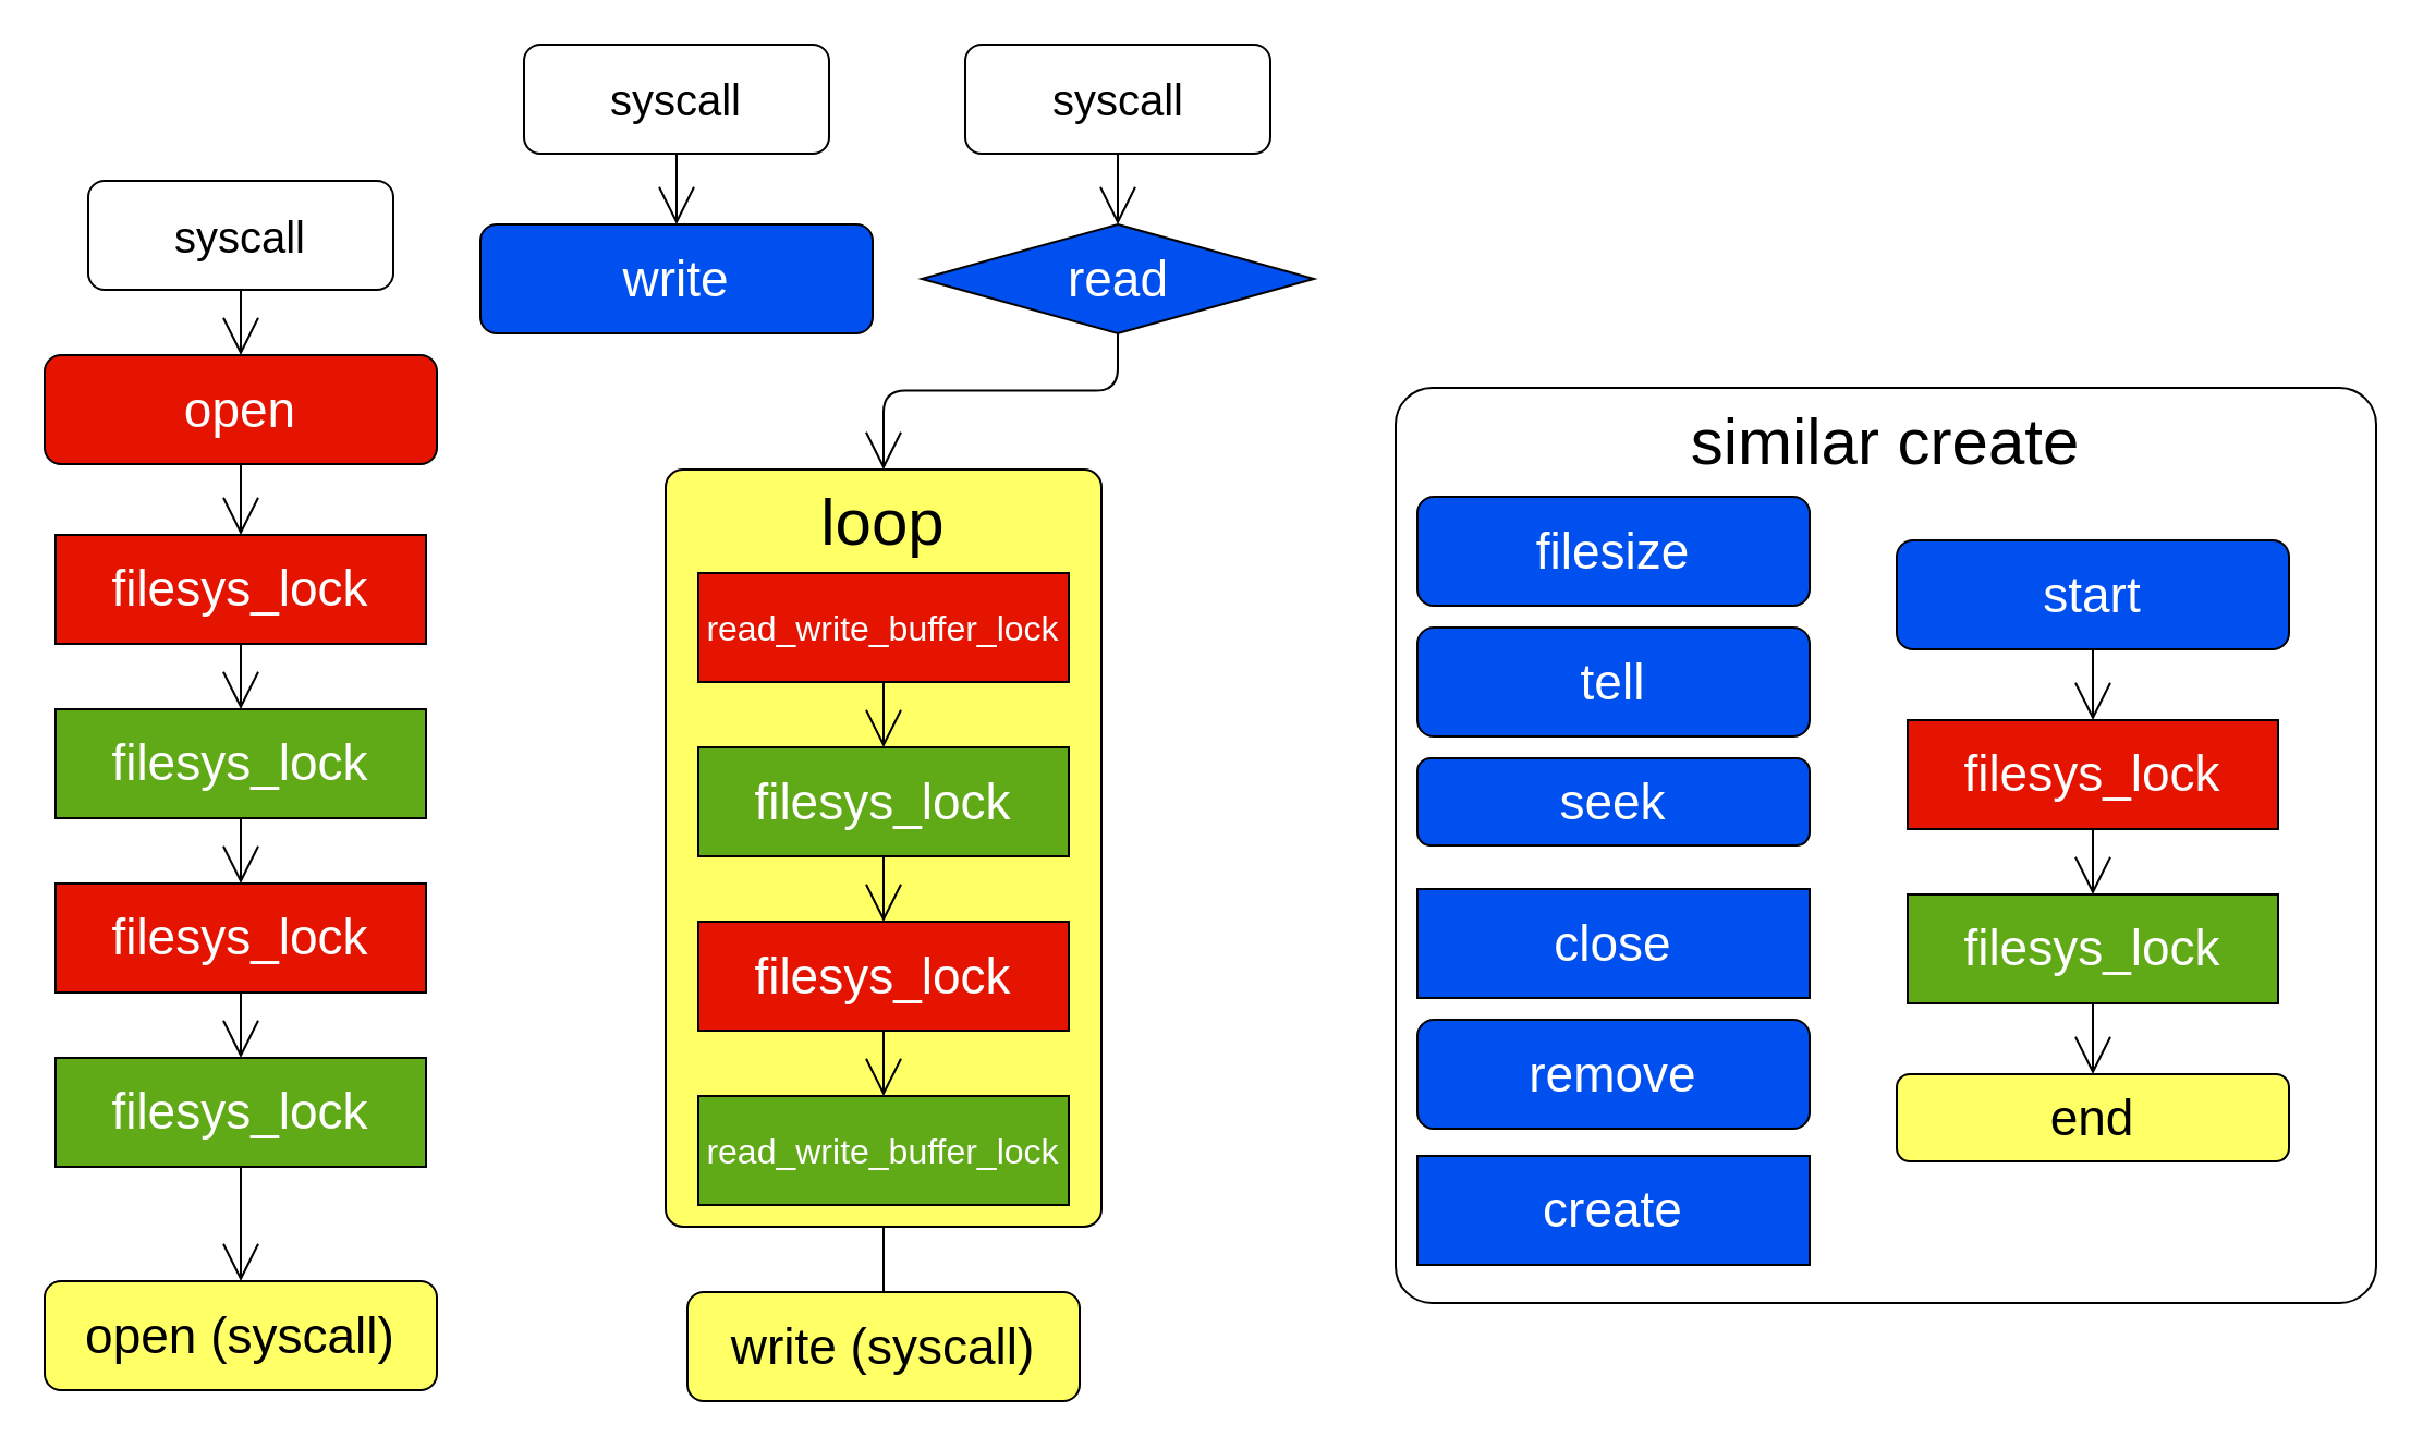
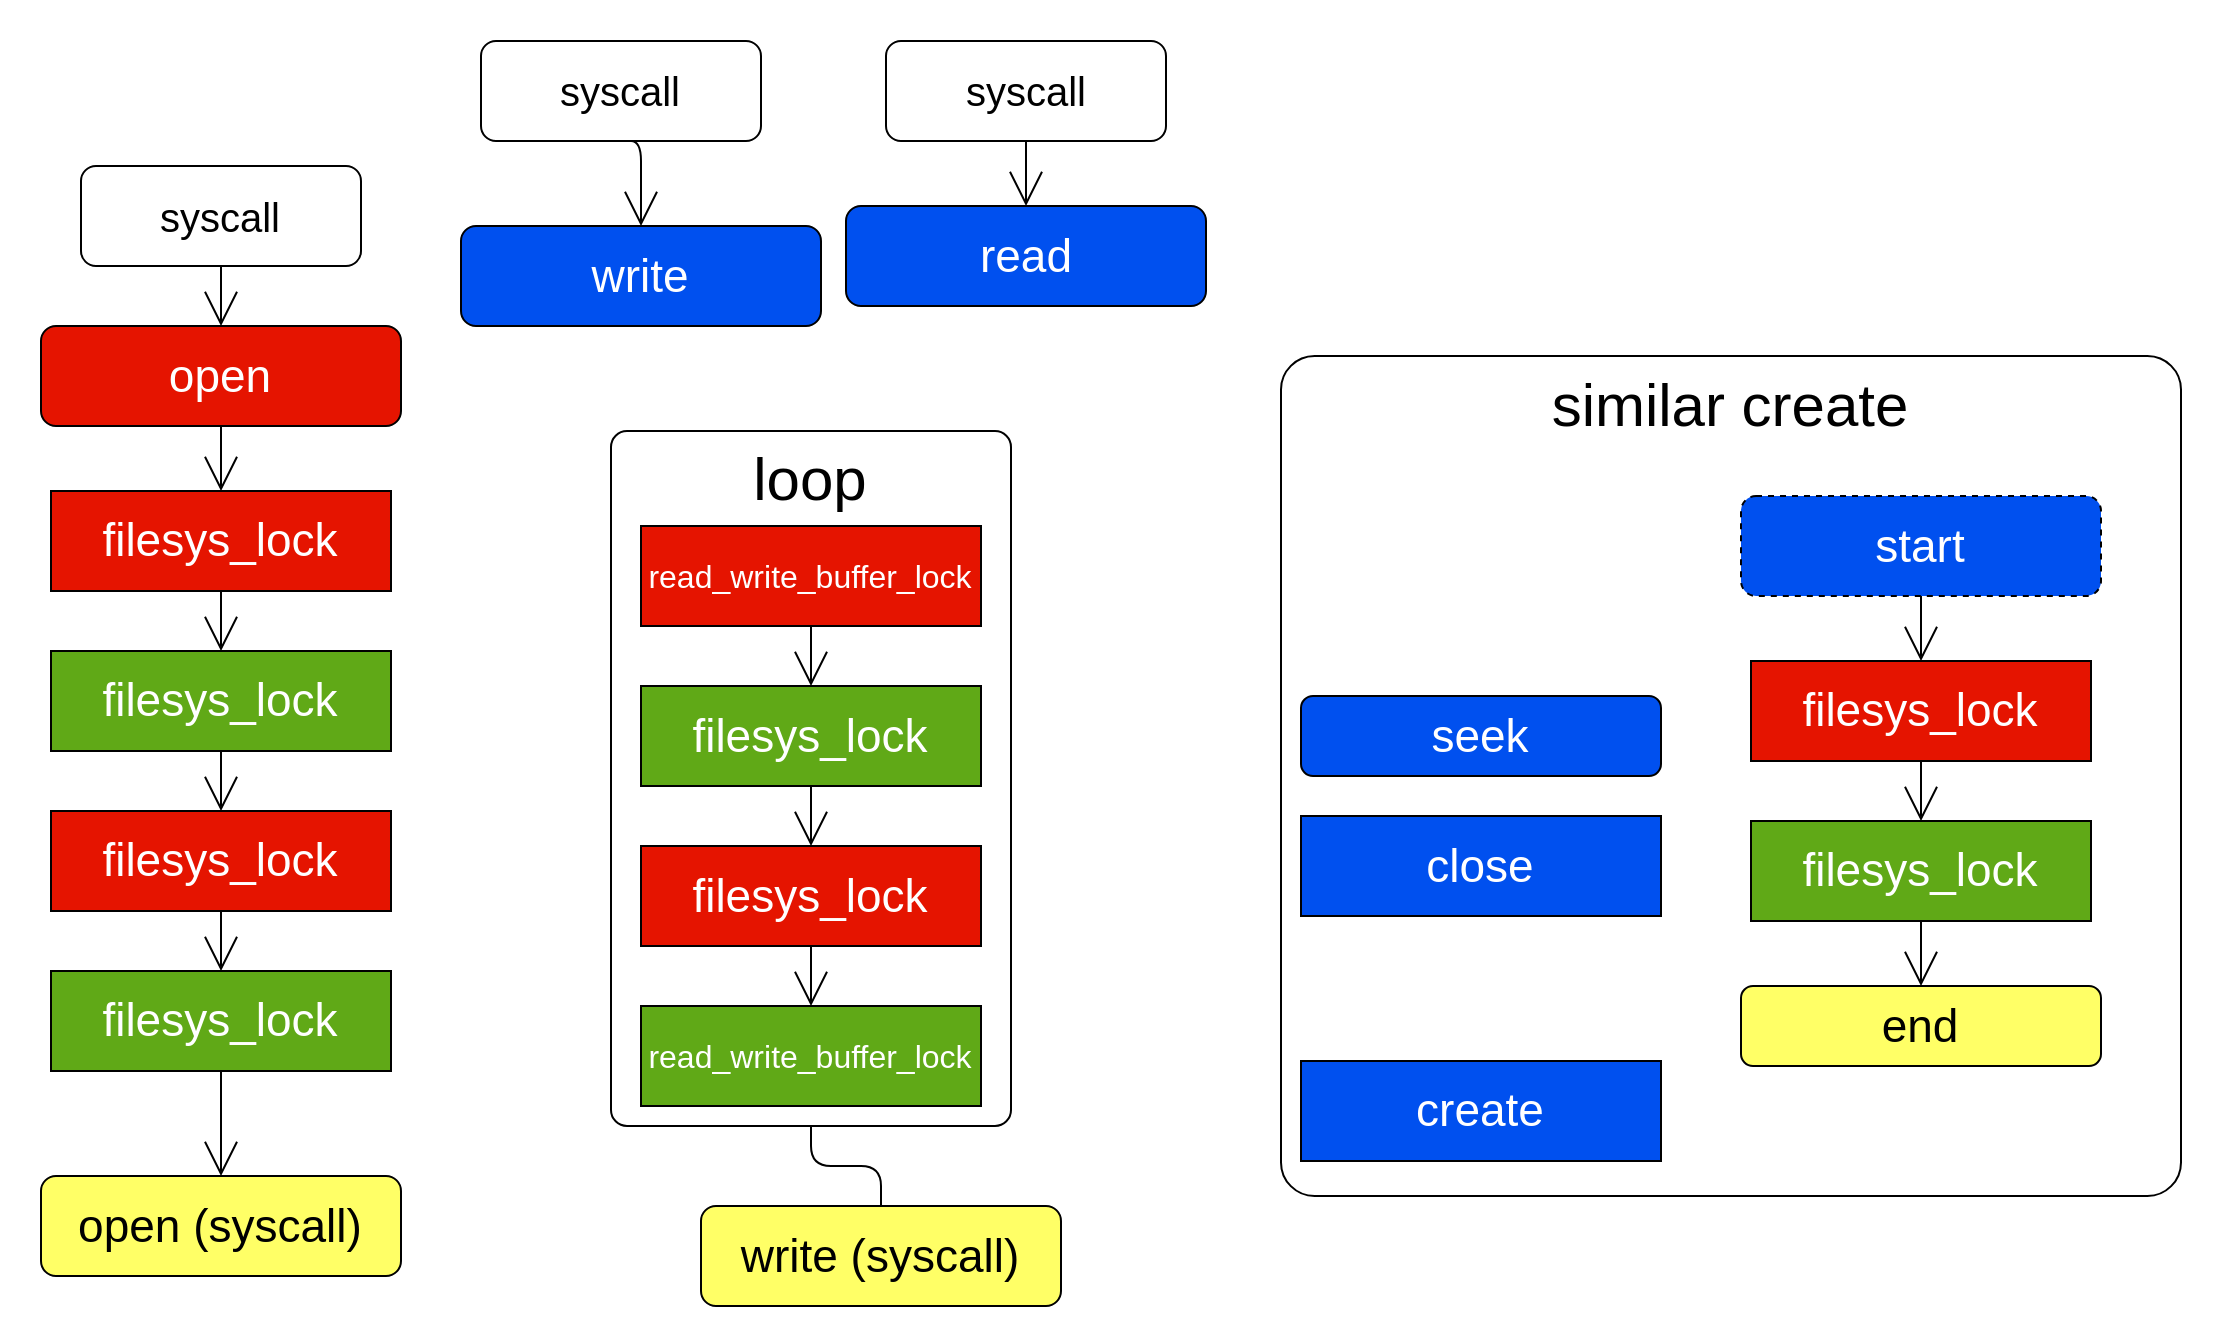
- <mxCell id="7" value="write" style="rounded=1;whiteSpace=wrap;html=1;fontSize=23;fillColor=#0050ef;fontColor=#ffffff;" vertex="1" parent="1"><mxGeometry x="220" y="102.5" width="180" height="50" as="geometry" /></mxCell>
+ <mxCell id="7" value="write" style="rounded=1;whiteSpace=wrap;html=1;fontSize=23;fillColor=#0050ef;fontColor=#ffffff;" vertex="1" parent="1"><mxGeometry x="230" y="112.5" width="180" height="50" as="geometry" /></mxCell>
- <mxCell id="9" value="read" style="rhombus;whiteSpace=wrap;html=1;fontSize=23;fillColor=#0050ef;fontColor=#ffffff;" vertex="1" parent="1"><mxGeometry x="422.5" y="102.5" width="180" height="50" as="geometry" /></mxCell>
+ <mxCell id="9" value="read" style="rounded=1;whiteSpace=wrap;html=1;fontSize=23;fillColor=#0050ef;fontColor=#ffffff;" vertex="1" parent="1"><mxGeometry x="422.5" y="102.5" width="180" height="50" as="geometry" /></mxCell>
- <mxCell id="8" style="edgeStyle=orthogonalEdgeStyle;rounded=1;jumpStyle=arc;jumpSize=15;orthogonalLoop=1;jettySize=auto;html=1;exitX=0.5;exitY=1;exitDx=0;exitDy=0;endArrow=open;endFill=0;endSize=15;fontSize=16;fontColor=#000000;entryX=0.5;entryY=0;entryDx=0;entryDy=0;" edge="1" parent="1" source="9" target="3"><mxGeometry relative="1" as="geometry"><mxPoint x="430" y="192.5" as="targetPoint" /></mxGeometry></mxCell>
- <mxCell id="3" value="loop" style="rounded=1;whiteSpace=wrap;html=1;strokeColor=#000000;fontSize=30;arcSize=4;verticalAlign=top;fillColor=#ffff66;" vertex="1" parent="1"><mxGeometry x="305" y="215" width="200" height="347.5" as="geometry" /></mxCell>
+ <mxCell id="3" value="loop" style="rounded=1;whiteSpace=wrap;html=1;strokeColor=#000000;fontSize=30;arcSize=4;verticalAlign=top;" vertex="1" parent="1"><mxGeometry x="305" y="215" width="200" height="347.5" as="geometry" /></mxCell>
- <mxCell id="10" value="filesize" style="rounded=1;whiteSpace=wrap;html=1;fontSize=23;fillColor=#0050ef;fontColor=#ffffff;" vertex="1" parent="1"><mxGeometry x="650" y="227.5" width="180" height="50" as="geometry" /></mxCell>
- <mxCell id="25" value="start" style="rounded=1;whiteSpace=wrap;html=1;fontSize=23;fillColor=#0050ef;fontColor=#ffffff;" vertex="1" parent="1"><mxGeometry x="870" y="247.5" width="180" height="50" as="geometry" /></mxCell>
+ <mxCell id="25" value="start" style="rounded=1;whiteSpace=wrap;html=1;fontSize=23;fillColor=#0050ef;fontColor=#ffffff;dashed=1;" vertex="1" parent="1"><mxGeometry x="870" y="247.5" width="180" height="50" as="geometry" /></mxCell>
- <mxCell id="23" value="tell" style="rounded=1;whiteSpace=wrap;html=1;fontSize=23;fillColor=#0050ef;fontColor=#ffffff;" vertex="1" parent="1"><mxGeometry x="650" y="287.5" width="180" height="50" as="geometry" /></mxCell>
- <mxCell id="13" value="remove" style="rounded=1;whiteSpace=wrap;html=1;fontSize=23;fillColor=#0050ef;fontColor=#ffffff;" vertex="1" parent="1"><mxGeometry x="650" y="467.5" width="180" height="50" as="geometry" /></mxCell>
- <mxCell id="39" value="write (syscall)" style="rounded=1;whiteSpace=wrap;html=1;fontSize=23;fillColor=#FFFF66;" vertex="1" parent="1"><mxGeometry x="315" y="592.5" width="180" height="50" as="geometry" /></mxCell>
+ <mxCell id="39" value="write (syscall)" style="rounded=1;whiteSpace=wrap;html=1;fontSize=23;fillColor=#FFFF66;" vertex="1" parent="1"><mxGeometry x="350" y="602.5" width="180" height="50" as="geometry" /></mxCell>
